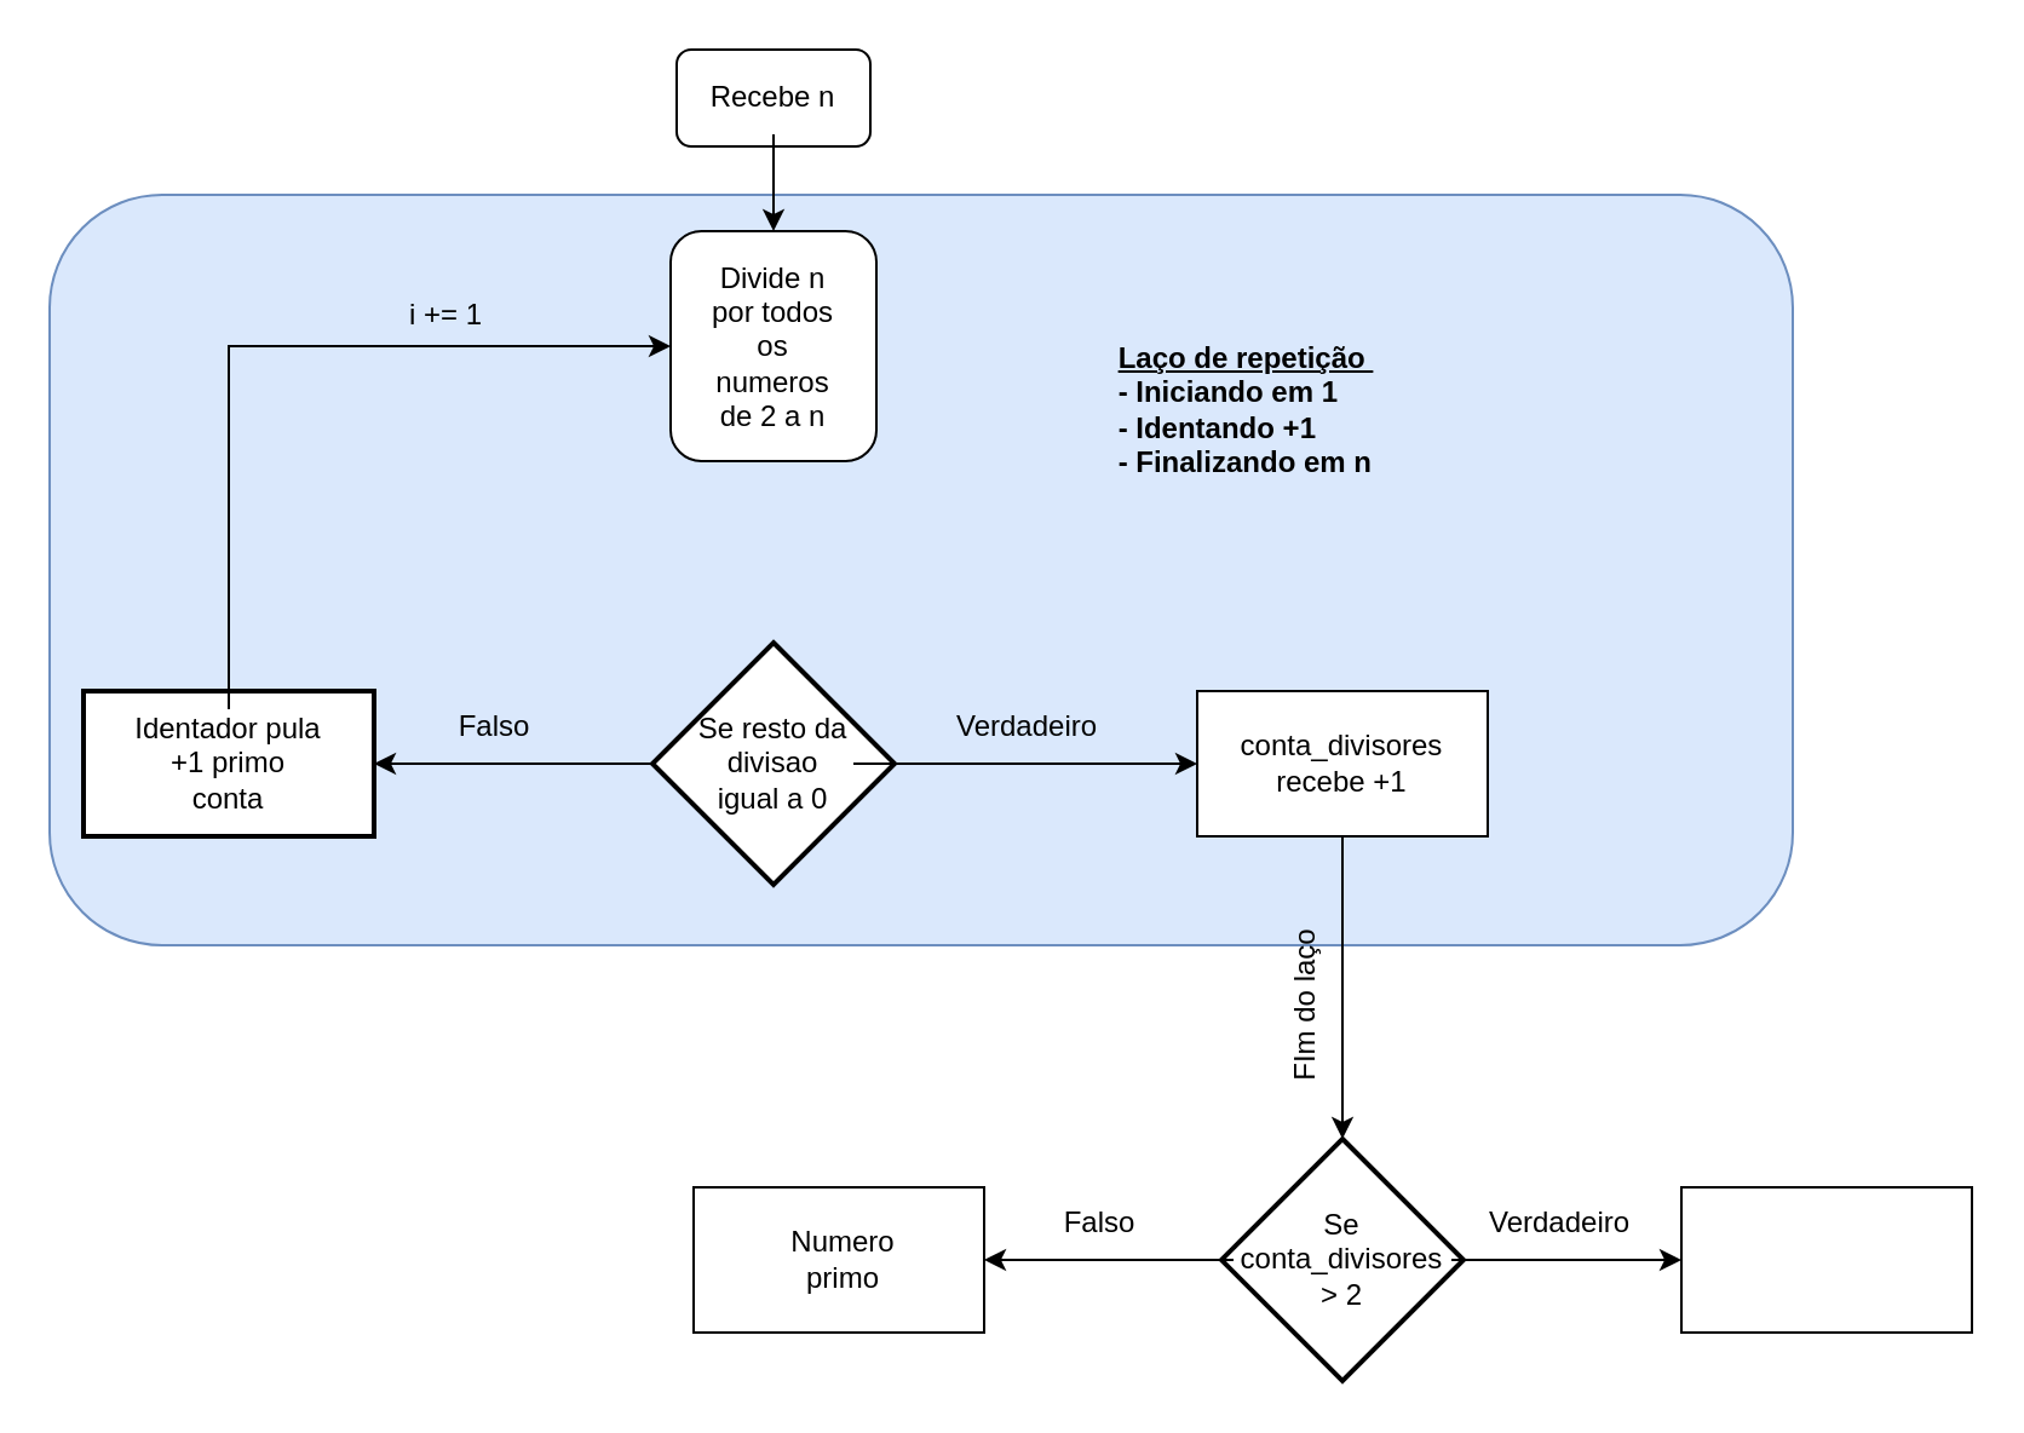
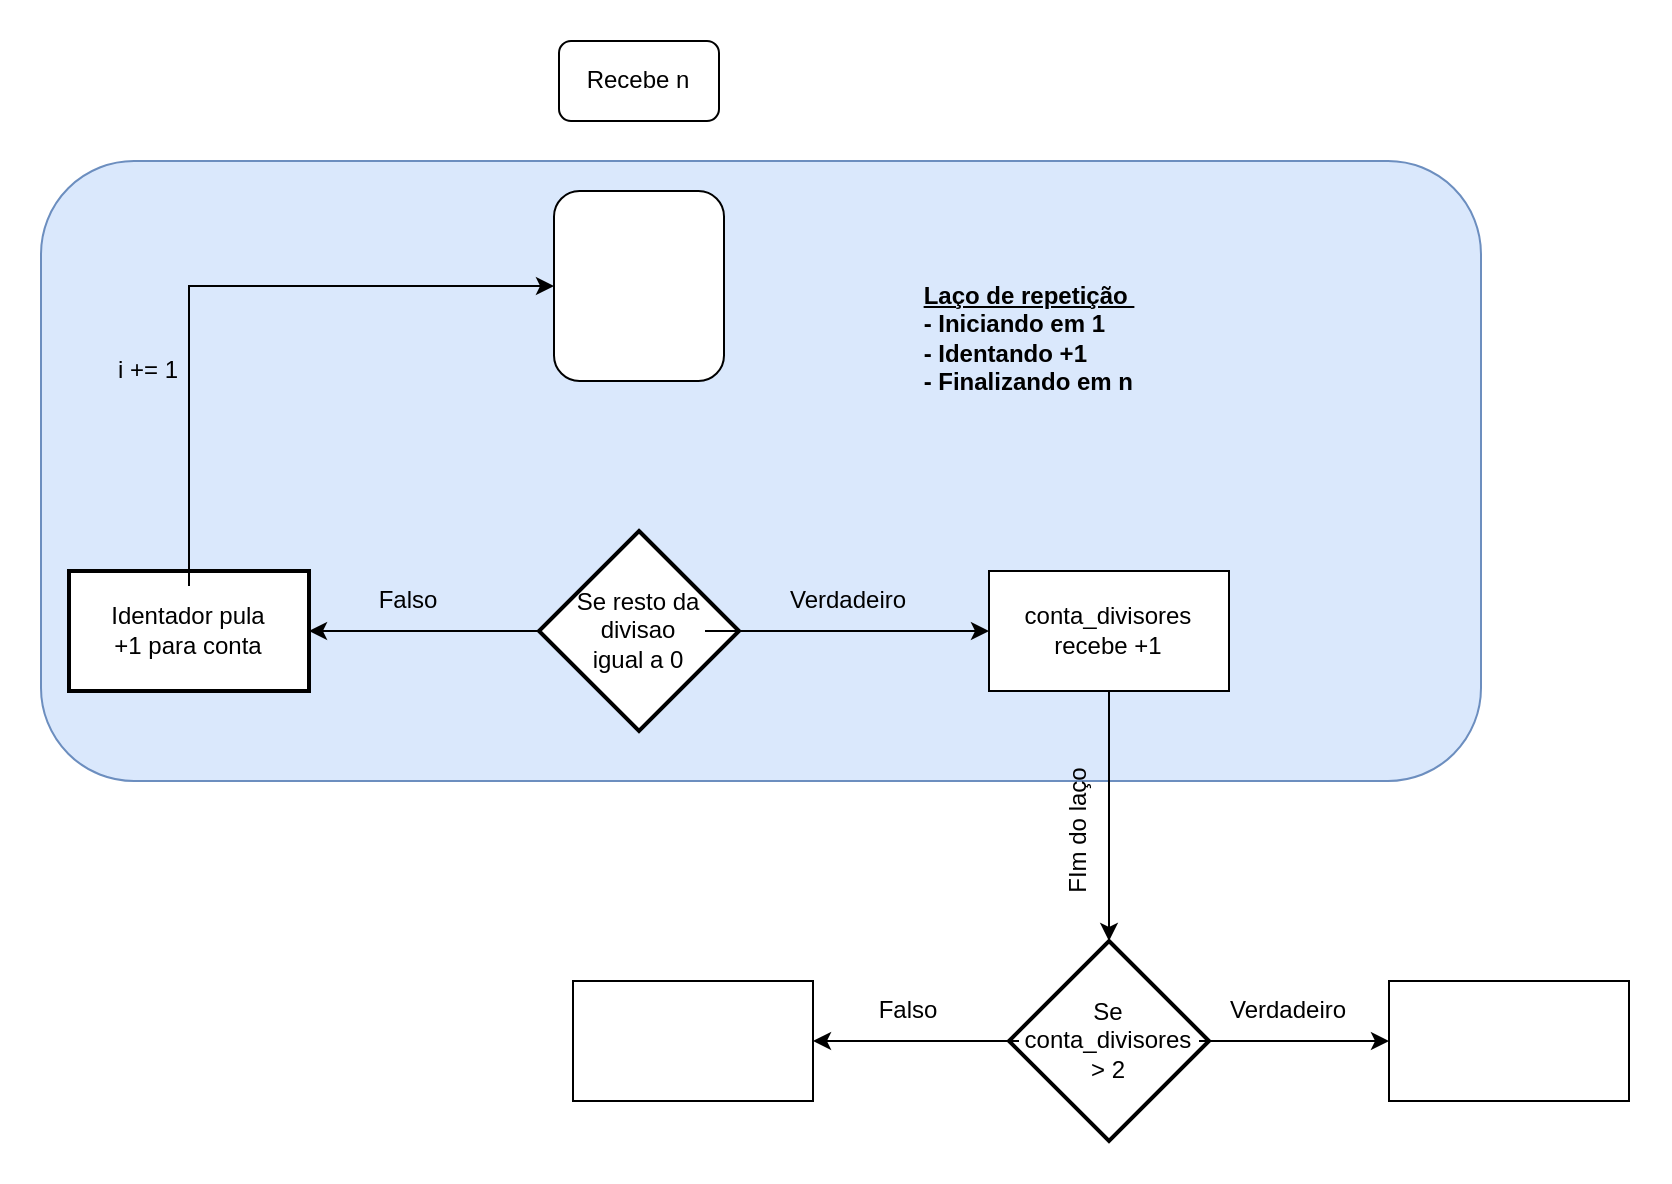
- <mxCell id="4" value="" style="edgeStyle=orthogonalEdgeStyle;rounded=0;orthogonalLoop=1;jettySize=auto;html=1;" parent="1" source="5" target="7" edge="1"><mxGeometry relative="1" as="geometry" /></mxCell>
- <mxCell id="19" value="i += 1" style="text;strokeColor=none;align=center;fillColor=none;html=1;verticalAlign=middle;whiteSpace=wrap;rounded=0;" parent="1" vertex="1"><mxGeometry x="154" y="115" width="60" height="30" as="geometry" /></mxCell>
+ <mxCell id="19" value="i += 1" style="text;strokeColor=none;align=center;fillColor=none;html=1;verticalAlign=middle;whiteSpace=wrap;rounded=0;" parent="1" vertex="1"><mxGeometry x="44" y="170" width="60" height="30" as="geometry" /></mxCell>
- <mxCell id="7" value="&lt;font style=&quot;vertical-align: inherit;&quot;&gt;&lt;font style=&quot;vertical-align: inherit;&quot;&gt;Divide n por todos os numeros de 2 a n&lt;/font&gt;&lt;/font&gt;" style="text;strokeColor=none;align=center;fillColor=none;html=1;verticalAlign=middle;whiteSpace=wrap;rounded=0;" parent="1" vertex="1"><mxGeometry x="289" y="95" width="60" height="95" as="geometry" /></mxCell>
- <mxCell id="18" value="Identador pula +1 primo conta" style="text;strokeColor=none;align=center;fillColor=none;html=1;verticalAlign=middle;whiteSpace=wrap;rounded=0;" parent="1" vertex="1"><mxGeometry x="54" y="292.5" width="80" height="45" as="geometry" /></mxCell>
+ <mxCell id="18" value="Identador pula +1 para conta" style="text;strokeColor=none;align=center;fillColor=none;html=1;verticalAlign=middle;whiteSpace=wrap;rounded=0;" parent="1" vertex="1"><mxGeometry x="54" y="292.5" width="80" height="45" as="geometry" /></mxCell>
- <mxCell id="28" value="Numero primo" style="text;strokeColor=none;align=center;fillColor=none;html=1;verticalAlign=middle;whiteSpace=wrap;rounded=0;" parent="1" vertex="1"><mxGeometry x="318" y="505" width="60" height="30" as="geometry" /></mxCell>
